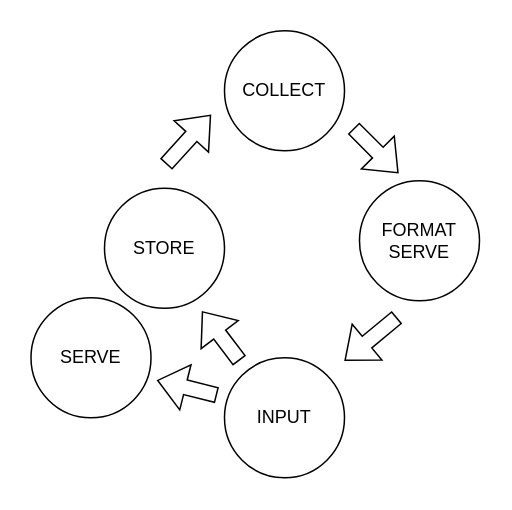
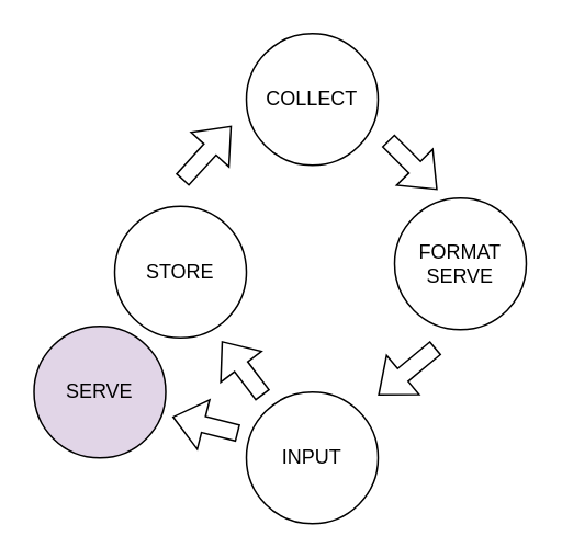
- <mxCell id="7" value="SERVE" style="ellipse;whiteSpace=wrap;html=1;aspect=fixed;" vertex="1" parent="1"><mxGeometry x="20" y="198" width="80" height="80" as="geometry" /></mxCell>
+ <mxCell id="7" value="SERVE" style="ellipse;whiteSpace=wrap;html=1;aspect=fixed;fillColor=#e1d5e7;" vertex="1" parent="1"><mxGeometry x="20" y="198" width="80" height="80" as="geometry" /></mxCell>
